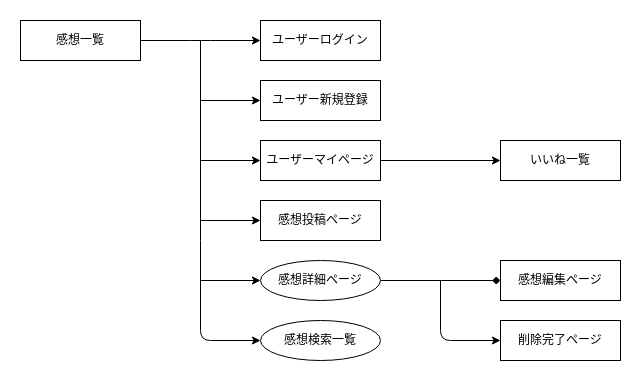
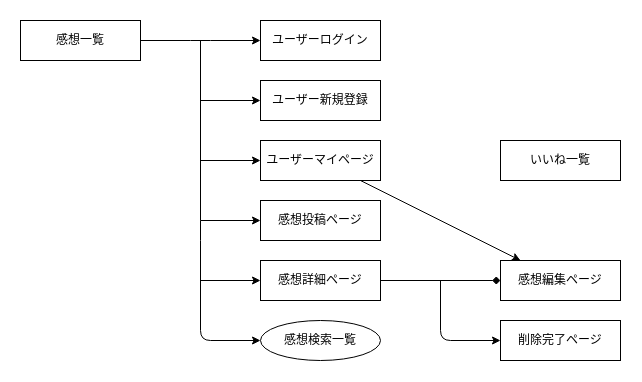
- <mxCell id="11" style="edgeStyle=none;html=1;strokeColor=default;strokeWidth=1;" edge="1" parent="1" source="12" target="18"><mxGeometry relative="1" as="geometry" /></mxCell>
+ <mxCell id="11" style="edgeStyle=none;html=1;strokeColor=default;strokeWidth=1;" edge="1" parent="1" source="12" target="19"><mxGeometry relative="1" as="geometry" /></mxCell>
- <mxCell id="16" value="感想詳細ページ" style="ellipse;whiteSpace=wrap;html=1;" vertex="1" parent="1"><mxGeometry x="260" y="260" width="120" height="40" as="geometry" /></mxCell>
+ <mxCell id="16" value="感想詳細ページ" style="rounded=0;whiteSpace=wrap;html=1;" vertex="1" parent="1"><mxGeometry x="260" y="260" width="120" height="40" as="geometry" /></mxCell>
